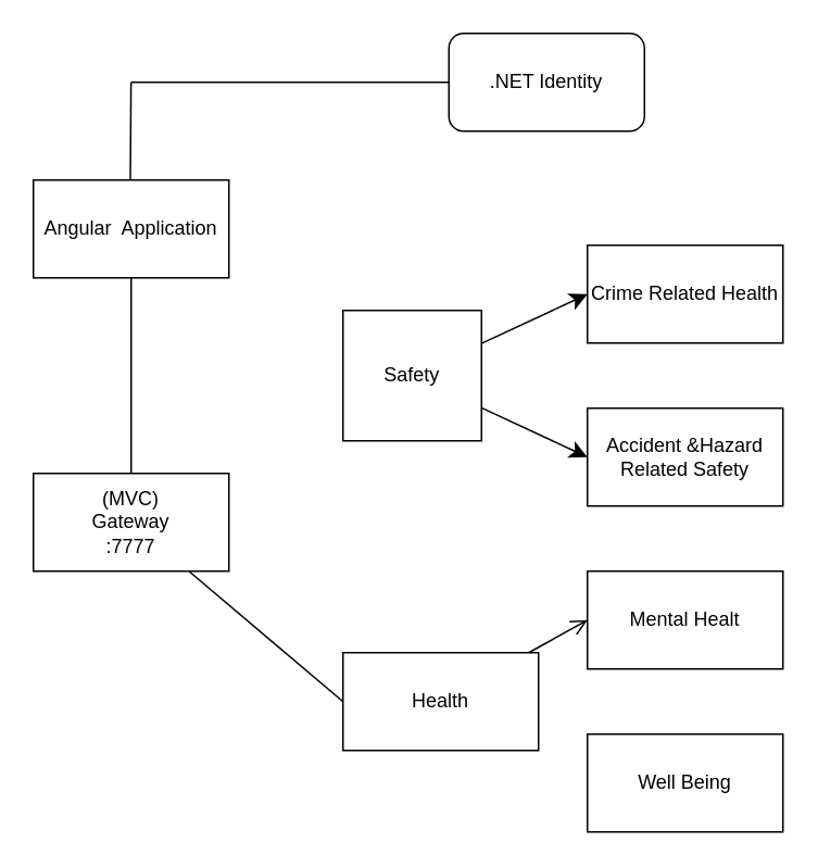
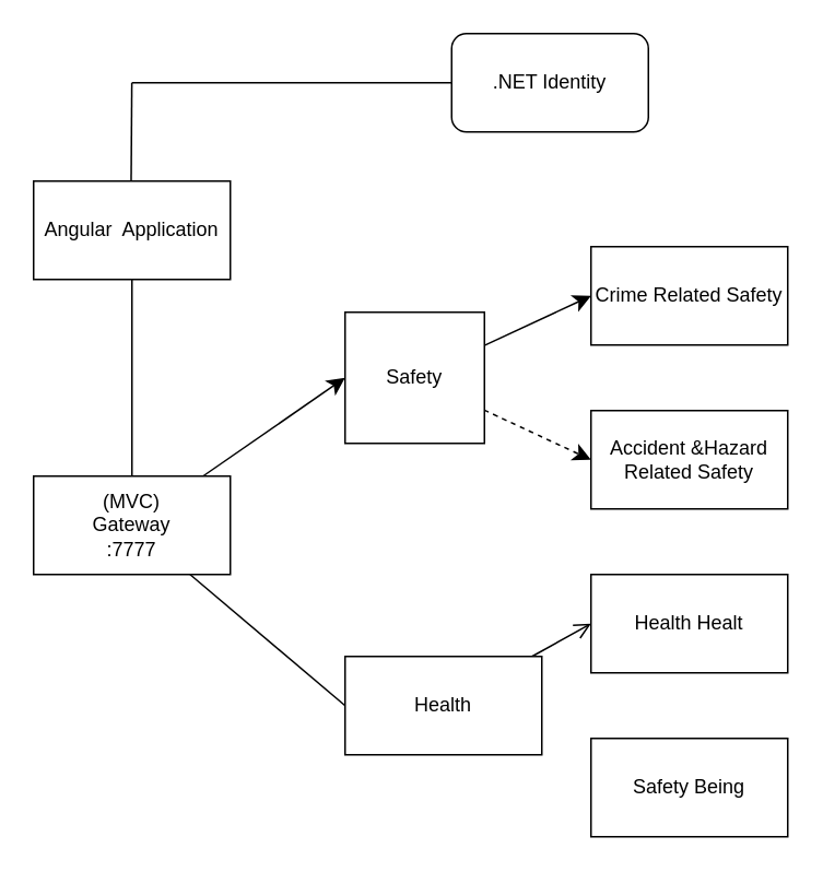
- <mxCell id="7" value="Crime Related Health" style="rounded=0;whiteSpace=wrap;html=1;" parent="1" vertex="1"><mxGeometry x="360" y="150" width="120" height="60" as="geometry" /></mxCell>
+ <mxCell id="7" value="Crime Related Safety" style="rounded=0;whiteSpace=wrap;html=1;" parent="1" vertex="1"><mxGeometry x="360" y="150" width="120" height="60" as="geometry" /></mxCell>
+ <mxCell id="2" style="edgeStyle=none;curved=1;rounded=0;orthogonalLoop=1;jettySize=auto;html=1;entryX=0;entryY=0.5;entryDx=0;entryDy=0;fontSize=12;startSize=8;endSize=8;" edge="1" parent="1" source="4" target="13"><mxGeometry relative="1" as="geometry" /></mxCell>
- <mxCell id="12" style="edgeStyle=none;curved=1;rounded=0;orthogonalLoop=1;jettySize=auto;html=1;entryX=0;entryY=0.5;entryDx=0;entryDy=0;fontSize=12;startSize=8;endSize=8;" edge="1" parent="1" source="13" target="8"><mxGeometry relative="1" as="geometry" /></mxCell>
+ <mxCell id="12" style="edgeStyle=none;curved=1;rounded=0;orthogonalLoop=1;jettySize=auto;html=1;entryX=0;entryY=0.5;entryDx=0;entryDy=0;fontSize=12;startSize=8;endSize=8;dashed=1;" edge="1" parent="1" source="13" target="8"><mxGeometry relative="1" as="geometry" /></mxCell>
- <mxCell id="17" value="Mental Healt" style="rounded=0;whiteSpace=wrap;html=1;" vertex="1" parent="1"><mxGeometry x="360" y="350" width="120" height="60" as="geometry" /></mxCell>
+ <mxCell id="17" value="Health Healt" style="rounded=0;whiteSpace=wrap;html=1;" vertex="1" parent="1"><mxGeometry x="360" y="350" width="120" height="60" as="geometry" /></mxCell>
- <mxCell id="18" value="Well Being" style="rounded=0;whiteSpace=wrap;html=1;" vertex="1" parent="1"><mxGeometry x="360" y="450" width="120" height="60" as="geometry" /></mxCell>
+ <mxCell id="18" value="Safety Being" style="rounded=0;whiteSpace=wrap;html=1;" vertex="1" parent="1"><mxGeometry x="360" y="450" width="120" height="60" as="geometry" /></mxCell>
